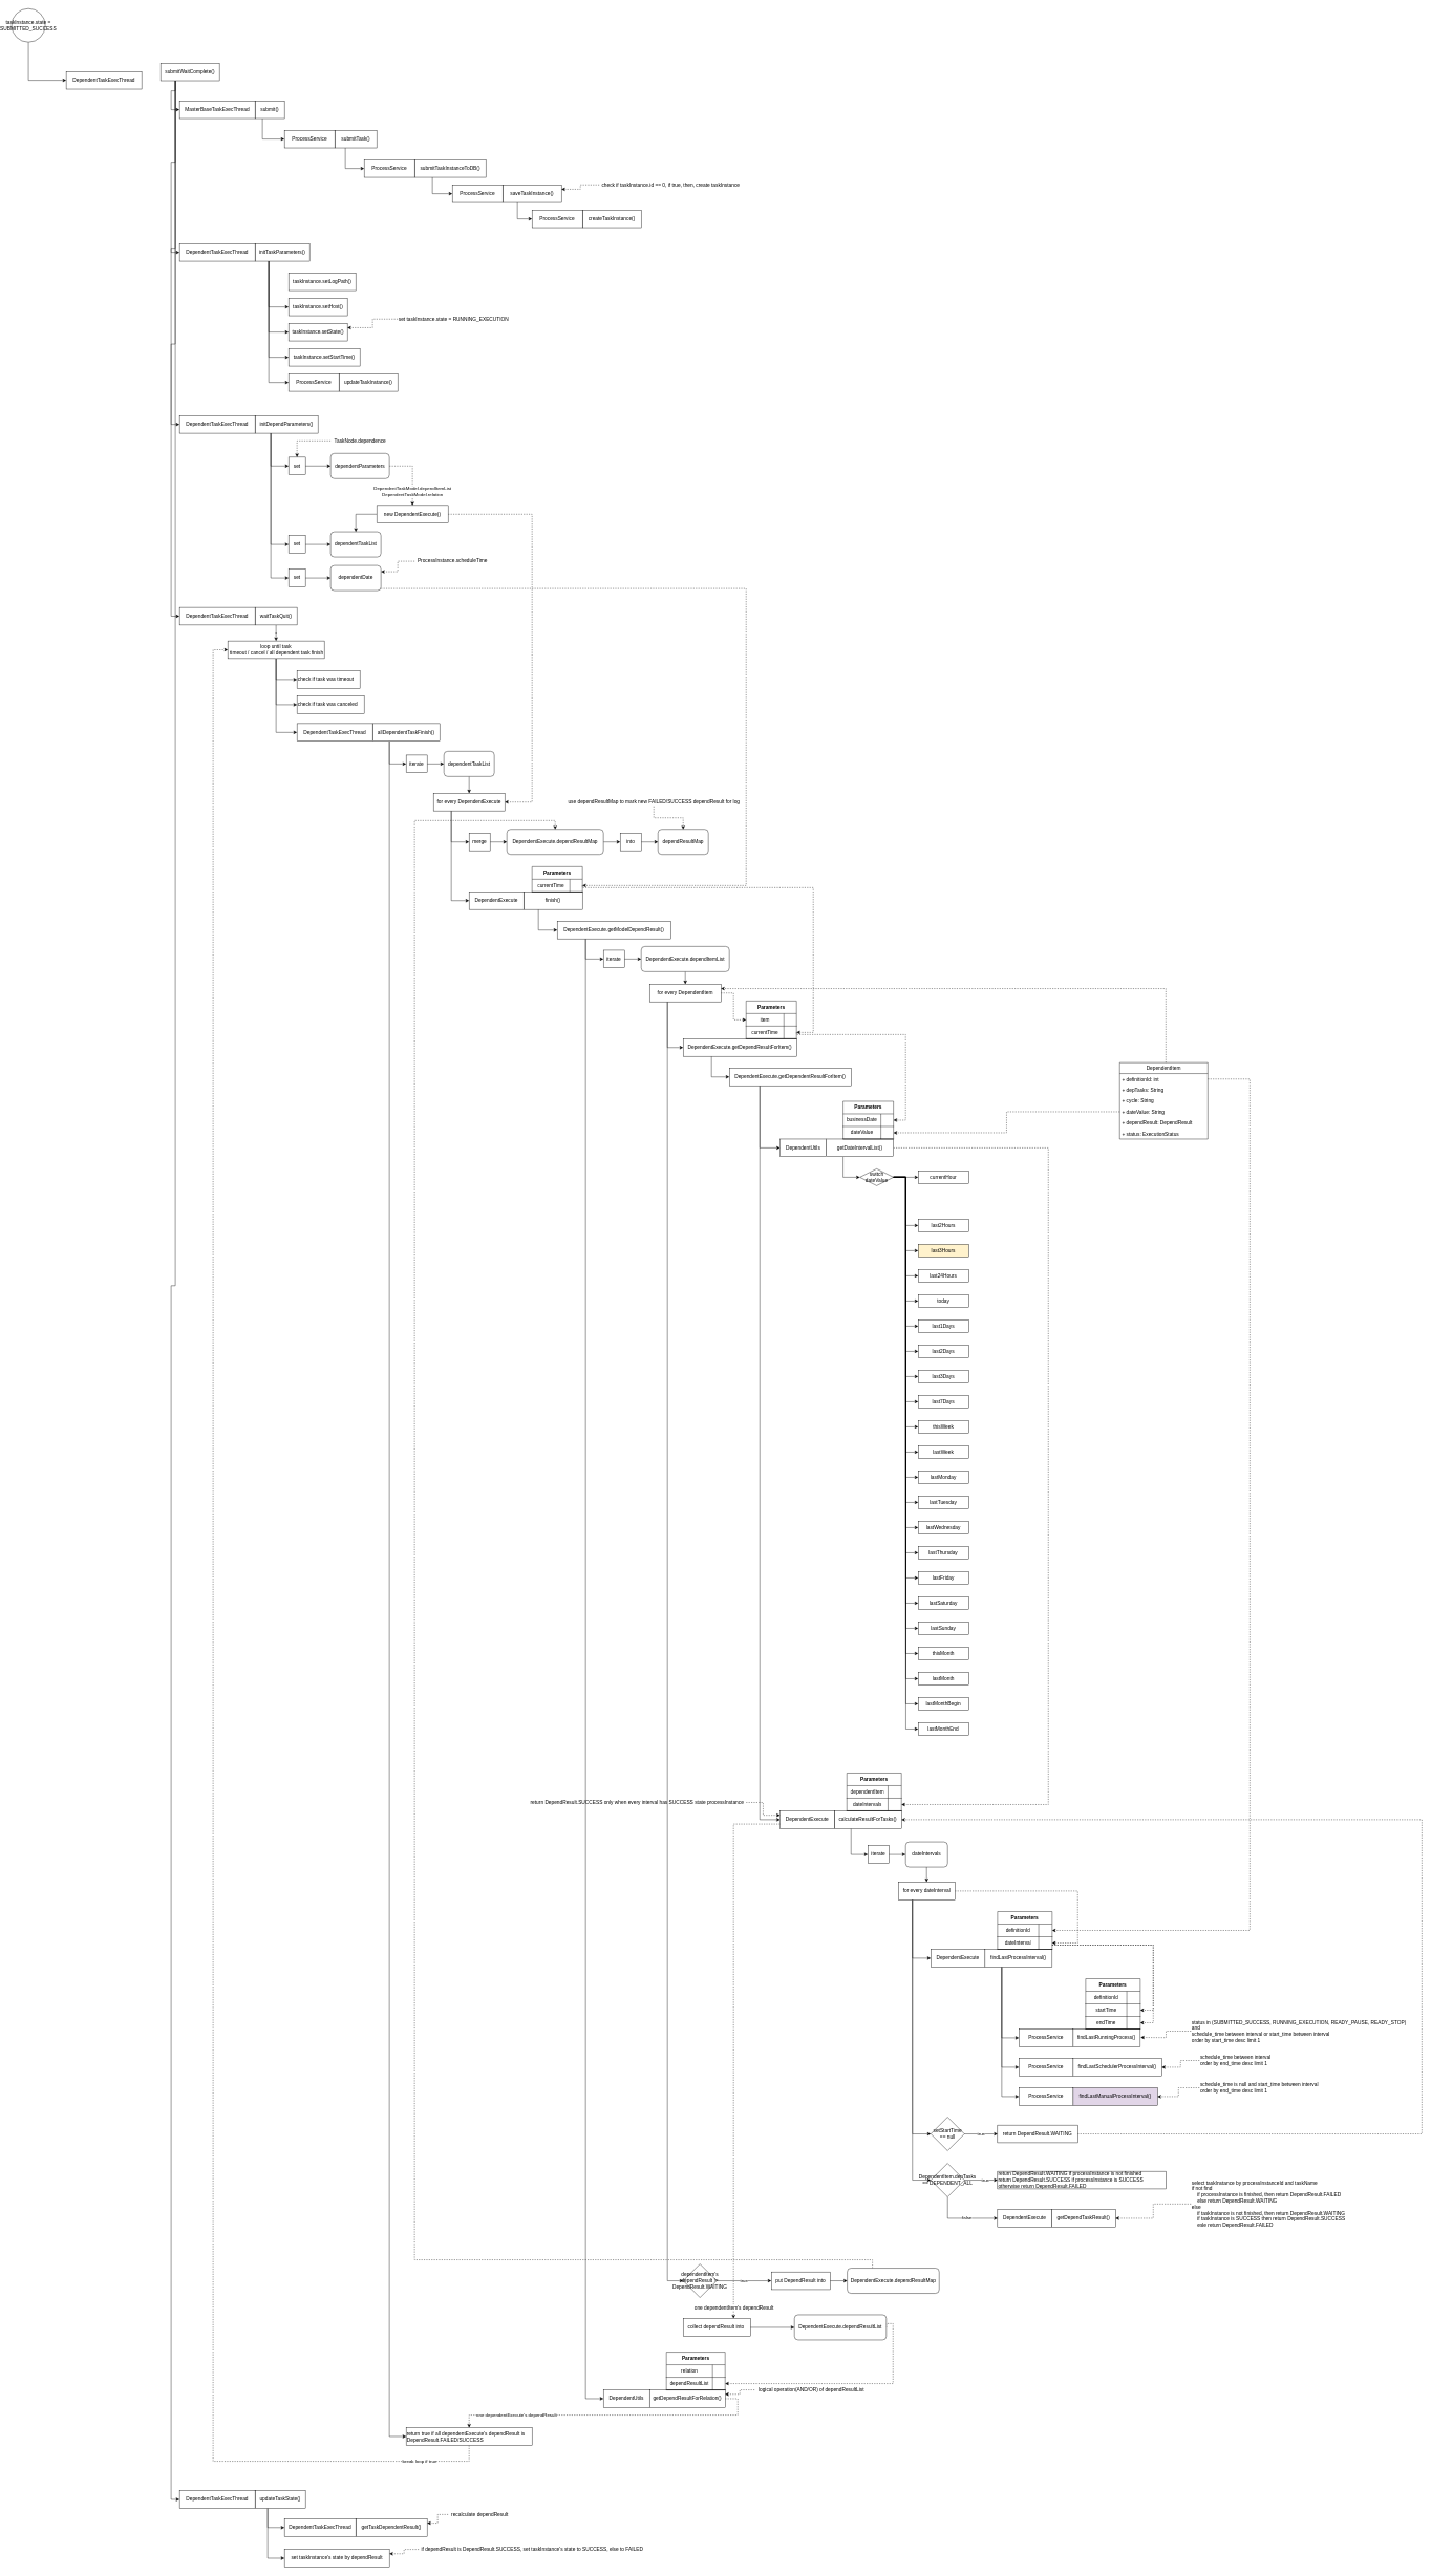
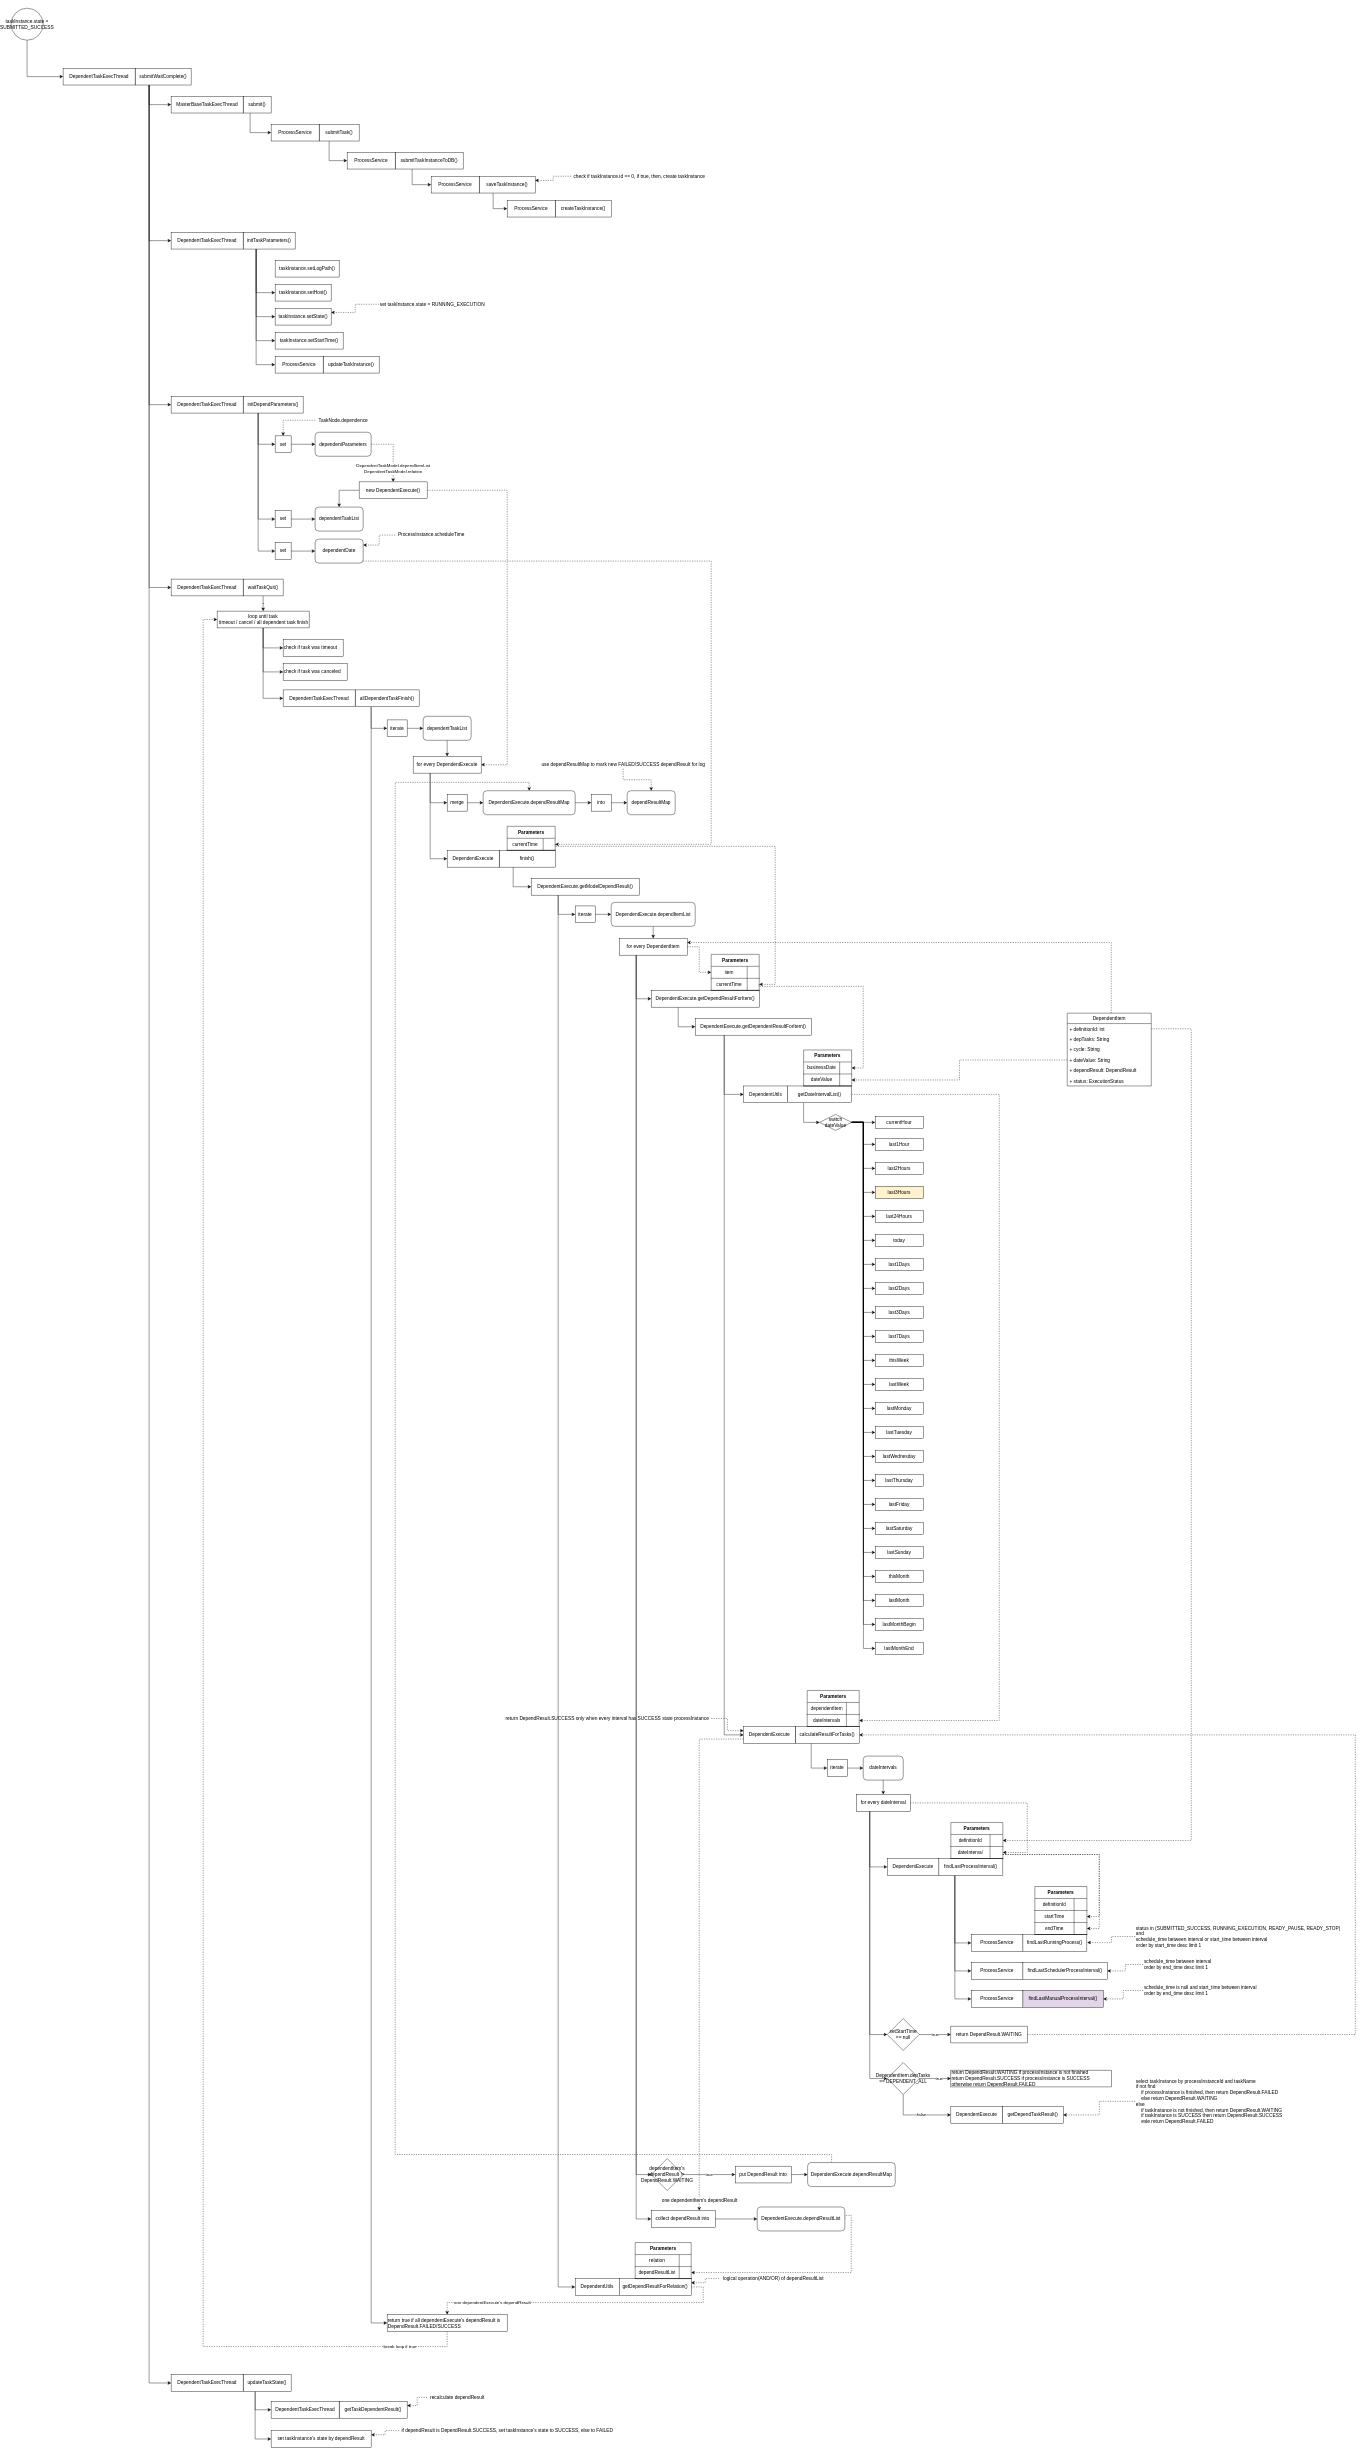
- <mxCell id="7" value="submitWaitComplete()" style="rounded=0;whiteSpace=wrap;html=1;" parent="1" vertex="1"><mxGeometry x="375" y="150" width="140" height="42" as="geometry" /></mxCell>
+ <mxCell id="7" value="submitWaitComplete()" style="rounded=0;whiteSpace=wrap;html=1;" parent="1" vertex="1"><mxGeometry x="330" y="170" width="140" height="42" as="geometry" /></mxCell>
+ <mxCell id="145" style="edgeStyle=orthogonalEdgeStyle;rounded=0;orthogonalLoop=1;jettySize=auto;html=1;exitX=1;exitY=0.5;exitDx=0;exitDy=0;entryX=0;entryY=0.5;entryDx=0;entryDy=0;" parent="1" source="167" target="169" edge="1"><mxGeometry relative="1" as="geometry" /></mxCell>
+ <mxCell id="169" value="last1Hour" style="rounded=0;whiteSpace=wrap;html=1;" parent="1" vertex="1"><mxGeometry x="2180" y="2845" width="120" height="30" as="geometry" /></mxCell>
+ <mxCell id="108" style="edgeStyle=orthogonalEdgeStyle;rounded=0;orthogonalLoop=1;jettySize=auto;html=1;exitX=0.25;exitY=1;exitDx=0;exitDy=0;entryX=0;entryY=0.5;entryDx=0;entryDy=0;" edge="1" parent="1" source="109" target="272"><mxGeometry relative="1" as="geometry" /></mxCell>
